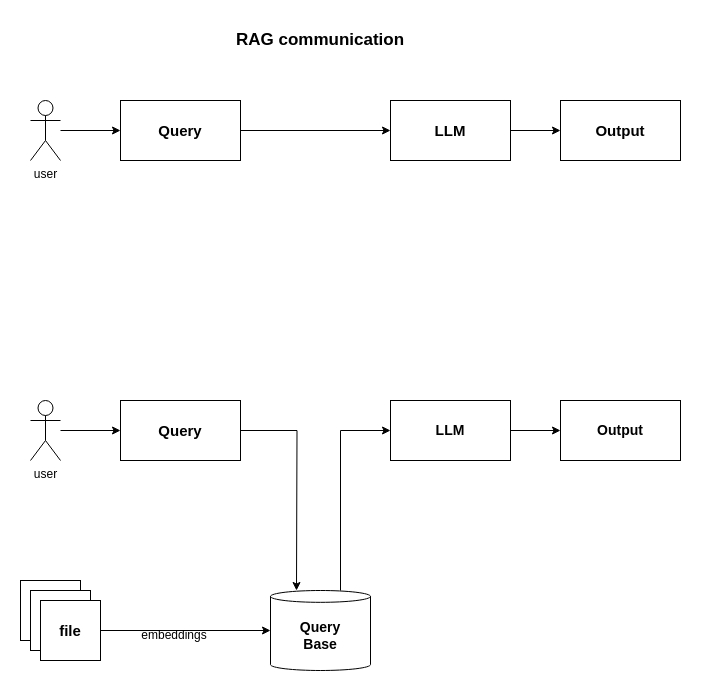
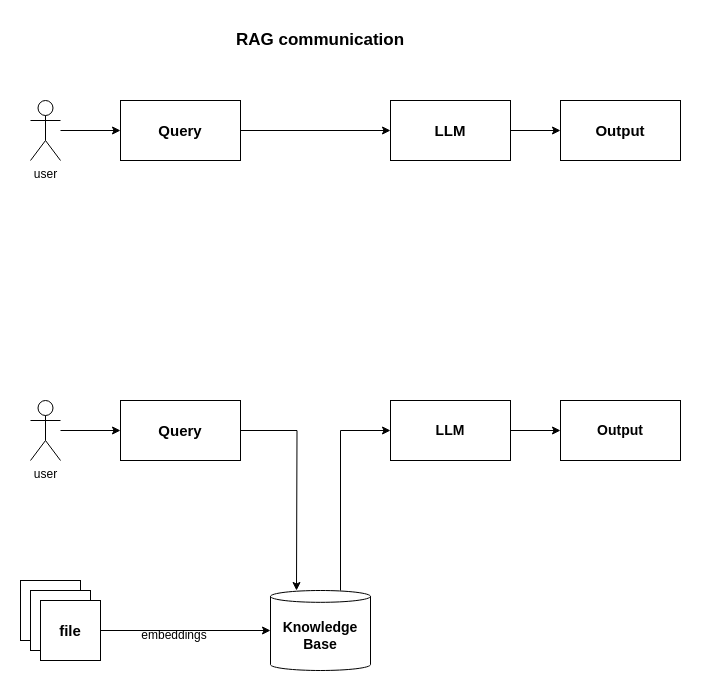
- <mxCell id="13" value="Query&lt;div&gt;Base&lt;/div&gt;" style="shape=cylinder3;whiteSpace=wrap;html=1;boundedLbl=1;backgroundOutline=1;size=5.917;fontStyle=1;fontSize=14;" vertex="1" parent="1"><mxGeometry x="270" y="590" width="100" height="80" as="geometry" /></mxCell>
+ <mxCell id="13" value="Knowledge&lt;div&gt;Base&lt;/div&gt;" style="shape=cylinder3;whiteSpace=wrap;html=1;boundedLbl=1;backgroundOutline=1;size=5.917;fontStyle=1;fontSize=14;" vertex="1" parent="1"><mxGeometry x="270" y="590" width="100" height="80" as="geometry" /></mxCell>
